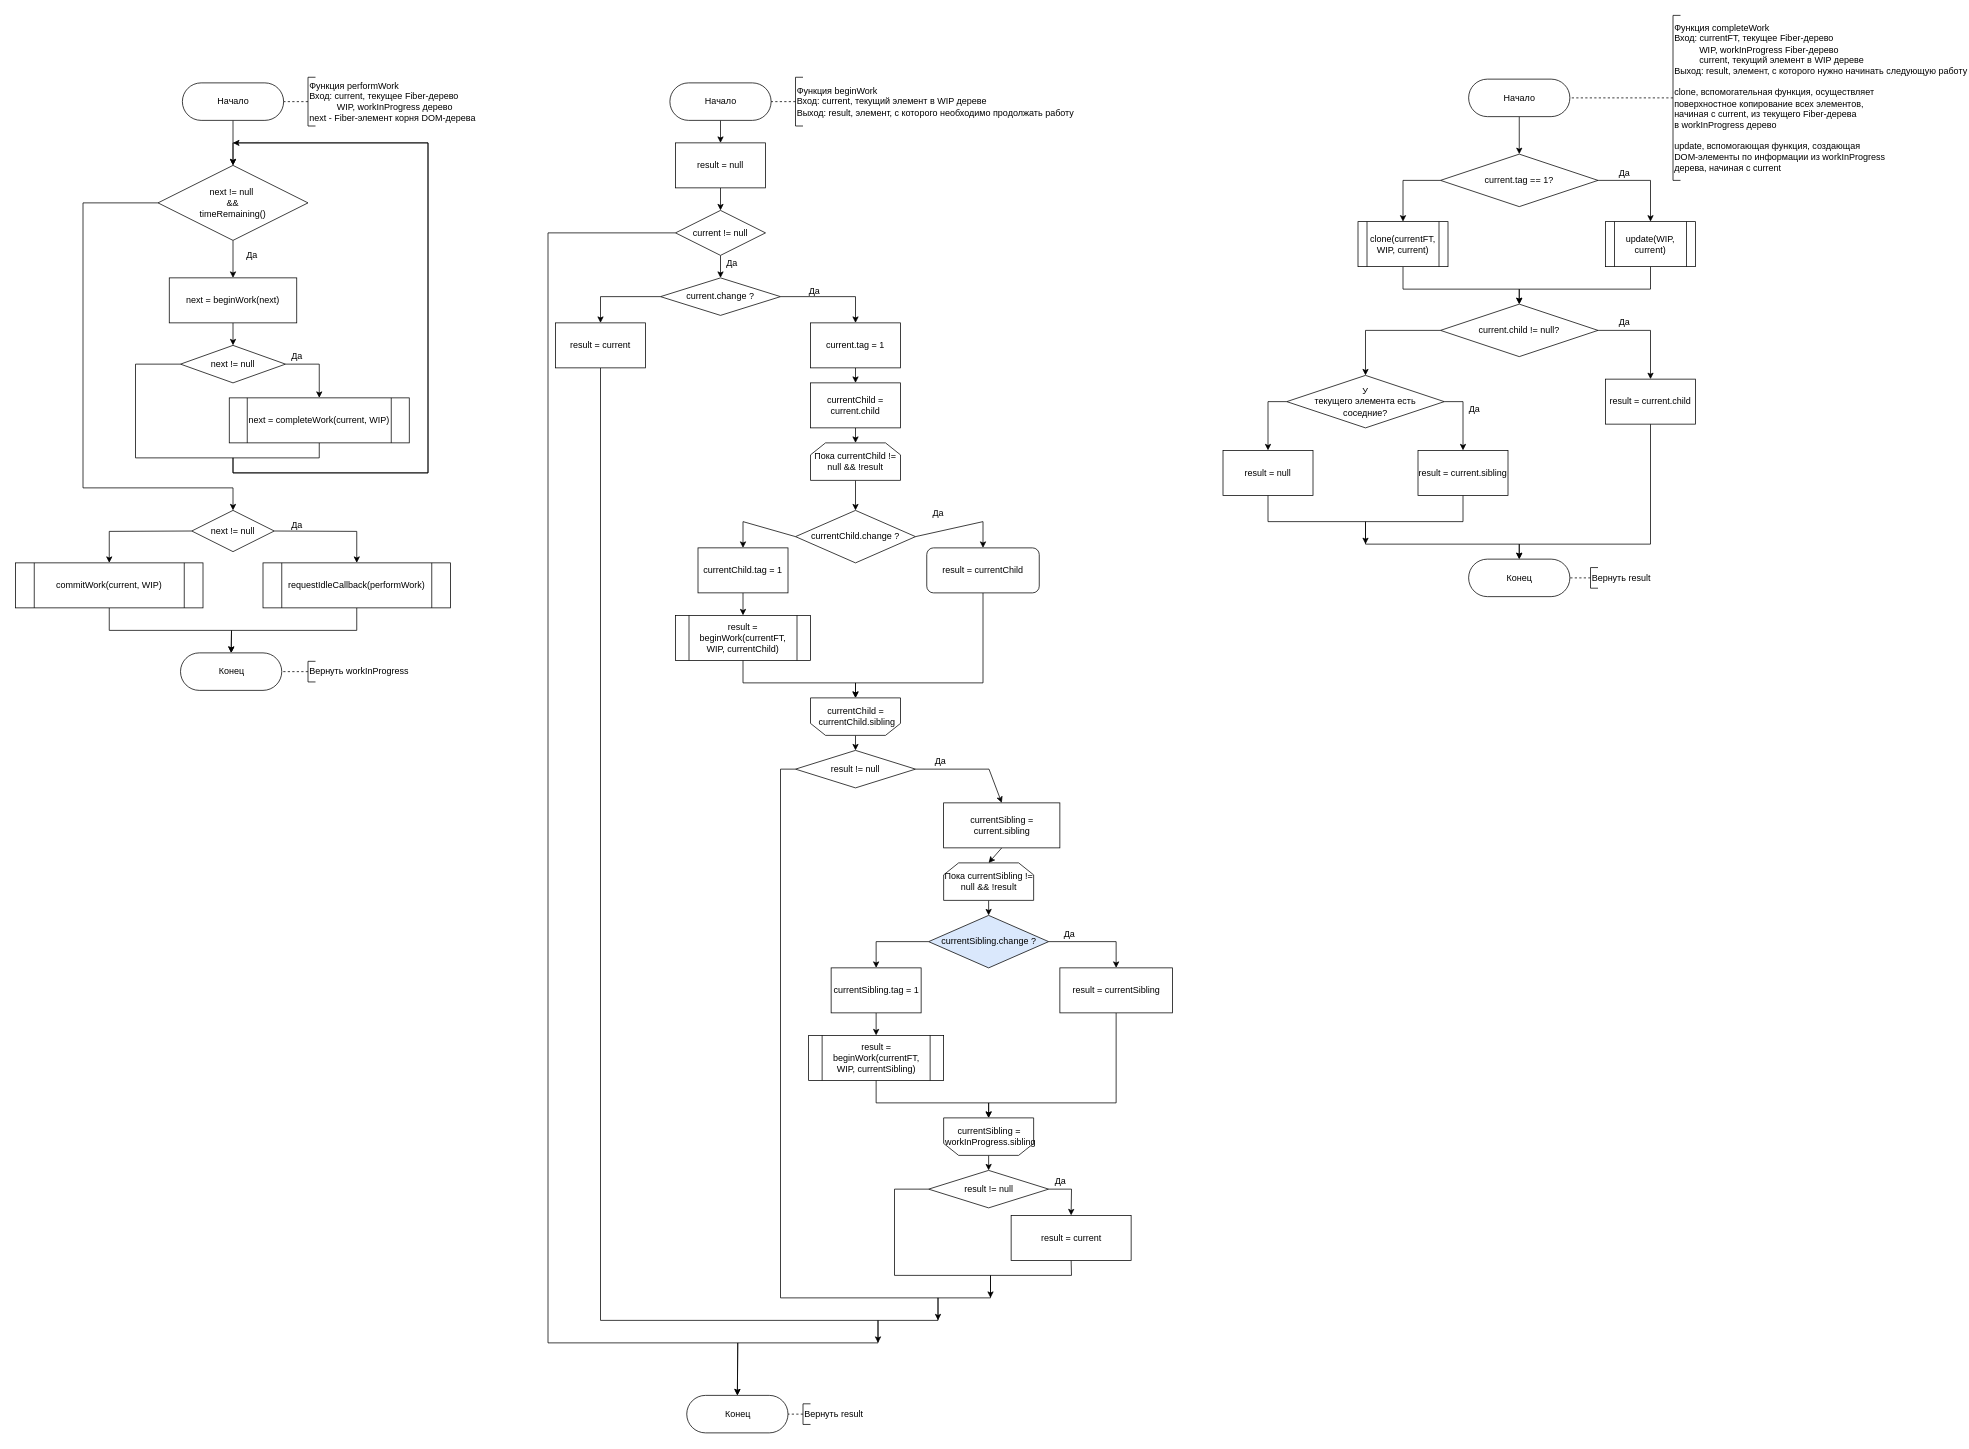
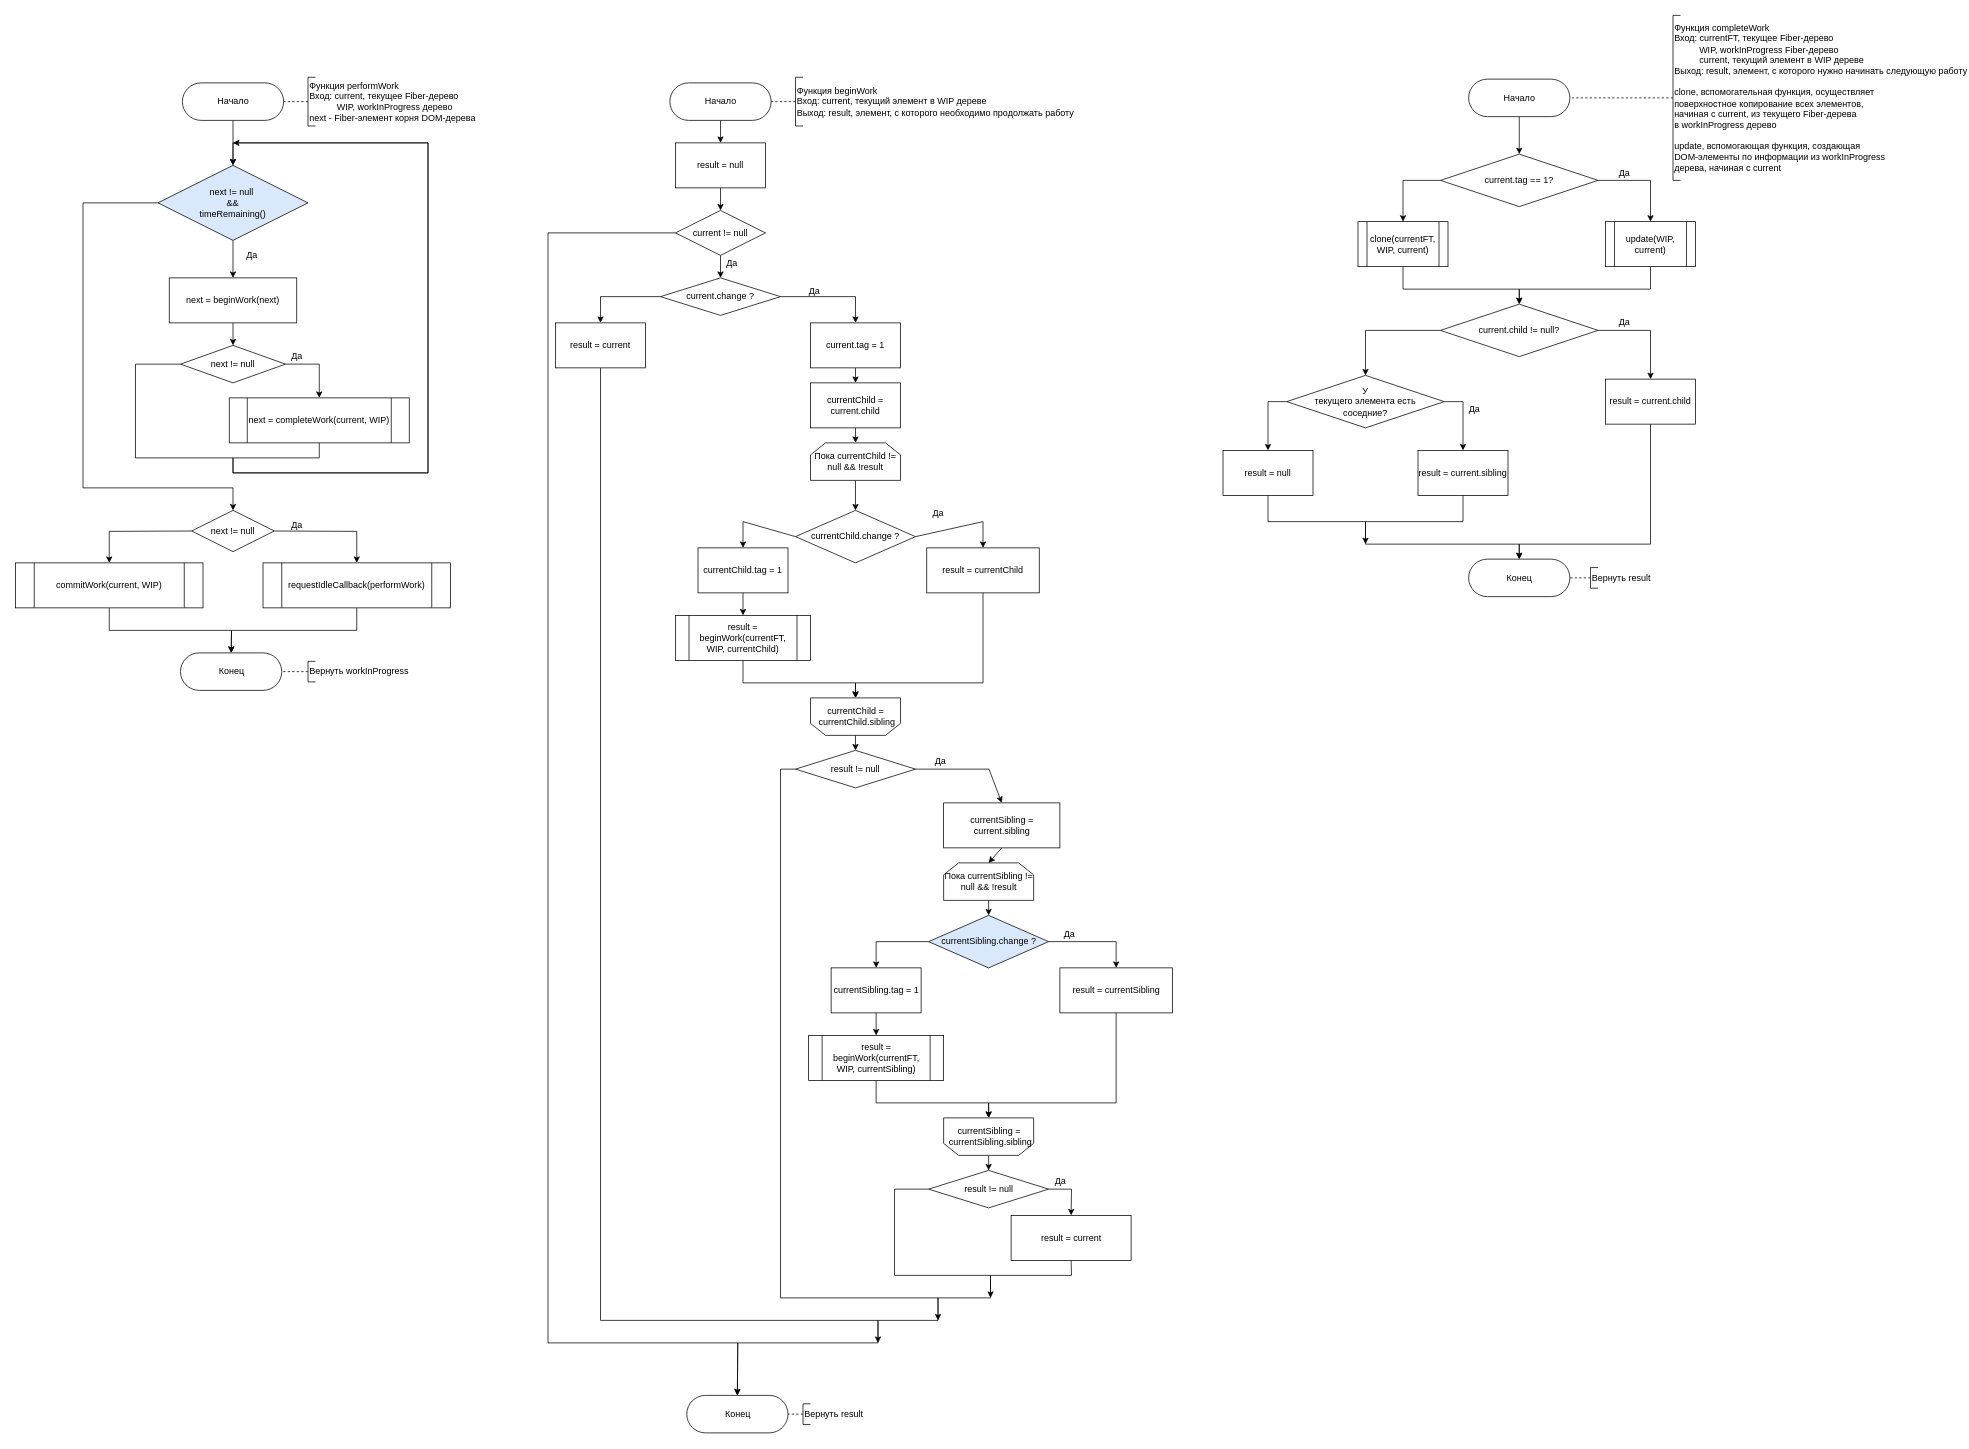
- <mxCell id="45" value="next != null&amp;nbsp;&lt;br&gt;&amp;amp;&amp;amp;&lt;br&gt;timeRemaining()" style="rhombus;whiteSpace=wrap;html=1;" parent="1" vertex="1"><mxGeometry x="210" y="220" width="200" height="100" as="geometry" /></mxCell>
+ <mxCell id="45" value="next != null&amp;nbsp;&lt;br&gt;&amp;amp;&amp;amp;&lt;br&gt;timeRemaining()" style="rhombus;whiteSpace=wrap;html=1;fillColor=#dae8fc;" parent="1" vertex="1"><mxGeometry x="210" y="220" width="200" height="100" as="geometry" /></mxCell>
- <mxCell id="10" value="result = currentChild" style="whiteSpace=wrap;html=1;rounded=1;" parent="1" vertex="1"><mxGeometry x="1235" y="730" width="150" height="60" as="geometry" /></mxCell>
+ <mxCell id="10" value="result = currentChild" style="whiteSpace=wrap;html=1;" parent="1" vertex="1"><mxGeometry x="1235" y="730" width="150" height="60" as="geometry" /></mxCell>
- <mxCell id="93" value="&lt;span&gt;currentSibling&lt;/span&gt;&amp;nbsp;=&lt;br&gt;&amp;nbsp;&lt;span&gt;workInProgress&lt;/span&gt;.sibling" style="text;html=1;resizable=0;autosize=1;align=center;verticalAlign=middle;points=[];fillColor=none;strokeColor=none;rounded=0;" vertex="1" parent="1"><mxGeometry x="1252.5" y="1500" width="130" height="30" as="geometry" /></mxCell>
+ <mxCell id="93" value="&lt;span&gt;currentSibling&lt;/span&gt;&amp;nbsp;=&lt;br&gt;&amp;nbsp;&lt;span&gt;currentSibling&lt;/span&gt;.sibling" style="text;html=1;resizable=0;autosize=1;align=center;verticalAlign=middle;points=[];fillColor=none;strokeColor=none;rounded=0;" vertex="1" parent="1"><mxGeometry x="1252.5" y="1500" width="130" height="30" as="geometry" /></mxCell>
